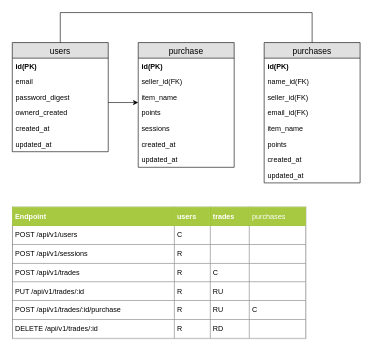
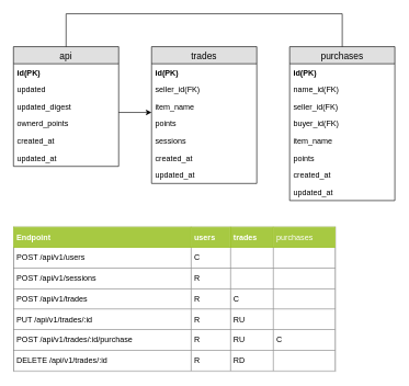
- <mxCell id="2" value="users" style="swimlane;fontStyle=0;childLayout=stackLayout;horizontal=1;startSize=26;fillColor=#e0e0e0;horizontalStack=0;resizeParent=1;resizeParentMax=0;resizeLast=0;collapsible=1;marginBottom=0;swimlaneFillColor=#ffffff;align=center;fontSize=14;" parent="1" vertex="1"><mxGeometry x="20" y="70" width="160" height="182" as="geometry" /></mxCell>
+ <mxCell id="2" value="api" style="swimlane;fontStyle=0;childLayout=stackLayout;horizontal=1;startSize=26;fillColor=#e0e0e0;horizontalStack=0;resizeParent=1;resizeParentMax=0;resizeLast=0;collapsible=1;marginBottom=0;swimlaneFillColor=#ffffff;align=center;fontSize=14;" parent="1" vertex="1"><mxGeometry x="20" y="70" width="160" height="182" as="geometry" /></mxCell>
- <mxCell id="9" value="purchase" style="swimlane;fontStyle=0;childLayout=stackLayout;horizontal=1;startSize=26;fillColor=#e0e0e0;horizontalStack=0;resizeParent=1;resizeParentMax=0;resizeLast=0;collapsible=1;marginBottom=0;swimlaneFillColor=#ffffff;align=center;fontSize=14;" parent="1" vertex="1"><mxGeometry x="230" y="70" width="160" height="208" as="geometry" /></mxCell>
+ <mxCell id="9" value="trades" style="swimlane;fontStyle=0;childLayout=stackLayout;horizontal=1;startSize=26;fillColor=#e0e0e0;horizontalStack=0;resizeParent=1;resizeParentMax=0;resizeLast=0;collapsible=1;marginBottom=0;swimlaneFillColor=#ffffff;align=center;fontSize=14;" parent="1" vertex="1"><mxGeometry x="230" y="70" width="160" height="208" as="geometry" /></mxCell>
- <mxCell id="4" value="email" style="text;strokeColor=none;fillColor=none;spacingLeft=4;spacingRight=4;overflow=hidden;rotatable=0;points=[[0,0.5],[1,0.5]];portConstraint=eastwest;fontSize=12;" parent="2" vertex="1"><mxGeometry y="52" width="160" height="26" as="geometry" /></mxCell>
+ <mxCell id="4" value="updated" style="text;strokeColor=none;fillColor=none;spacingLeft=4;spacingRight=4;overflow=hidden;rotatable=0;points=[[0,0.5],[1,0.5]];portConstraint=eastwest;fontSize=12;" parent="2" vertex="1"><mxGeometry y="52" width="160" height="26" as="geometry" /></mxCell>
- <mxCell id="5" value="password_digest" style="text;strokeColor=none;fillColor=none;spacingLeft=4;spacingRight=4;overflow=hidden;rotatable=0;points=[[0,0.5],[1,0.5]];portConstraint=eastwest;fontSize=12;" parent="2" vertex="1"><mxGeometry y="78" width="160" height="26" as="geometry" /></mxCell>
+ <mxCell id="5" value="updated_digest" style="text;strokeColor=none;fillColor=none;spacingLeft=4;spacingRight=4;overflow=hidden;rotatable=0;points=[[0,0.5],[1,0.5]];portConstraint=eastwest;fontSize=12;" parent="2" vertex="1"><mxGeometry y="78" width="160" height="26" as="geometry" /></mxCell>
- <mxCell id="6" value="ownerd_created" style="text;strokeColor=none;fillColor=none;spacingLeft=4;spacingRight=4;overflow=hidden;rotatable=0;points=[[0,0.5],[1,0.5]];portConstraint=eastwest;fontSize=12;" parent="2" vertex="1"><mxGeometry y="104" width="160" height="26" as="geometry" /></mxCell>
+ <mxCell id="6" value="ownerd_points" style="text;strokeColor=none;fillColor=none;spacingLeft=4;spacingRight=4;overflow=hidden;rotatable=0;points=[[0,0.5],[1,0.5]];portConstraint=eastwest;fontSize=12;" parent="2" vertex="1"><mxGeometry y="104" width="160" height="26" as="geometry" /></mxCell>
- <mxCell id="21" value="email_id(FK)" style="text;strokeColor=none;fillColor=none;spacingLeft=4;spacingRight=4;overflow=hidden;rotatable=0;points=[[0,0.5],[1,0.5]];portConstraint=eastwest;fontSize=12;" parent="17" vertex="1"><mxGeometry y="104" width="160" height="26" as="geometry" /></mxCell>
+ <mxCell id="21" value="buyer_id(FK)" style="text;strokeColor=none;fillColor=none;spacingLeft=4;spacingRight=4;overflow=hidden;rotatable=0;points=[[0,0.5],[1,0.5]];portConstraint=eastwest;fontSize=12;" parent="17" vertex="1"><mxGeometry y="104" width="160" height="26" as="geometry" /></mxCell>
